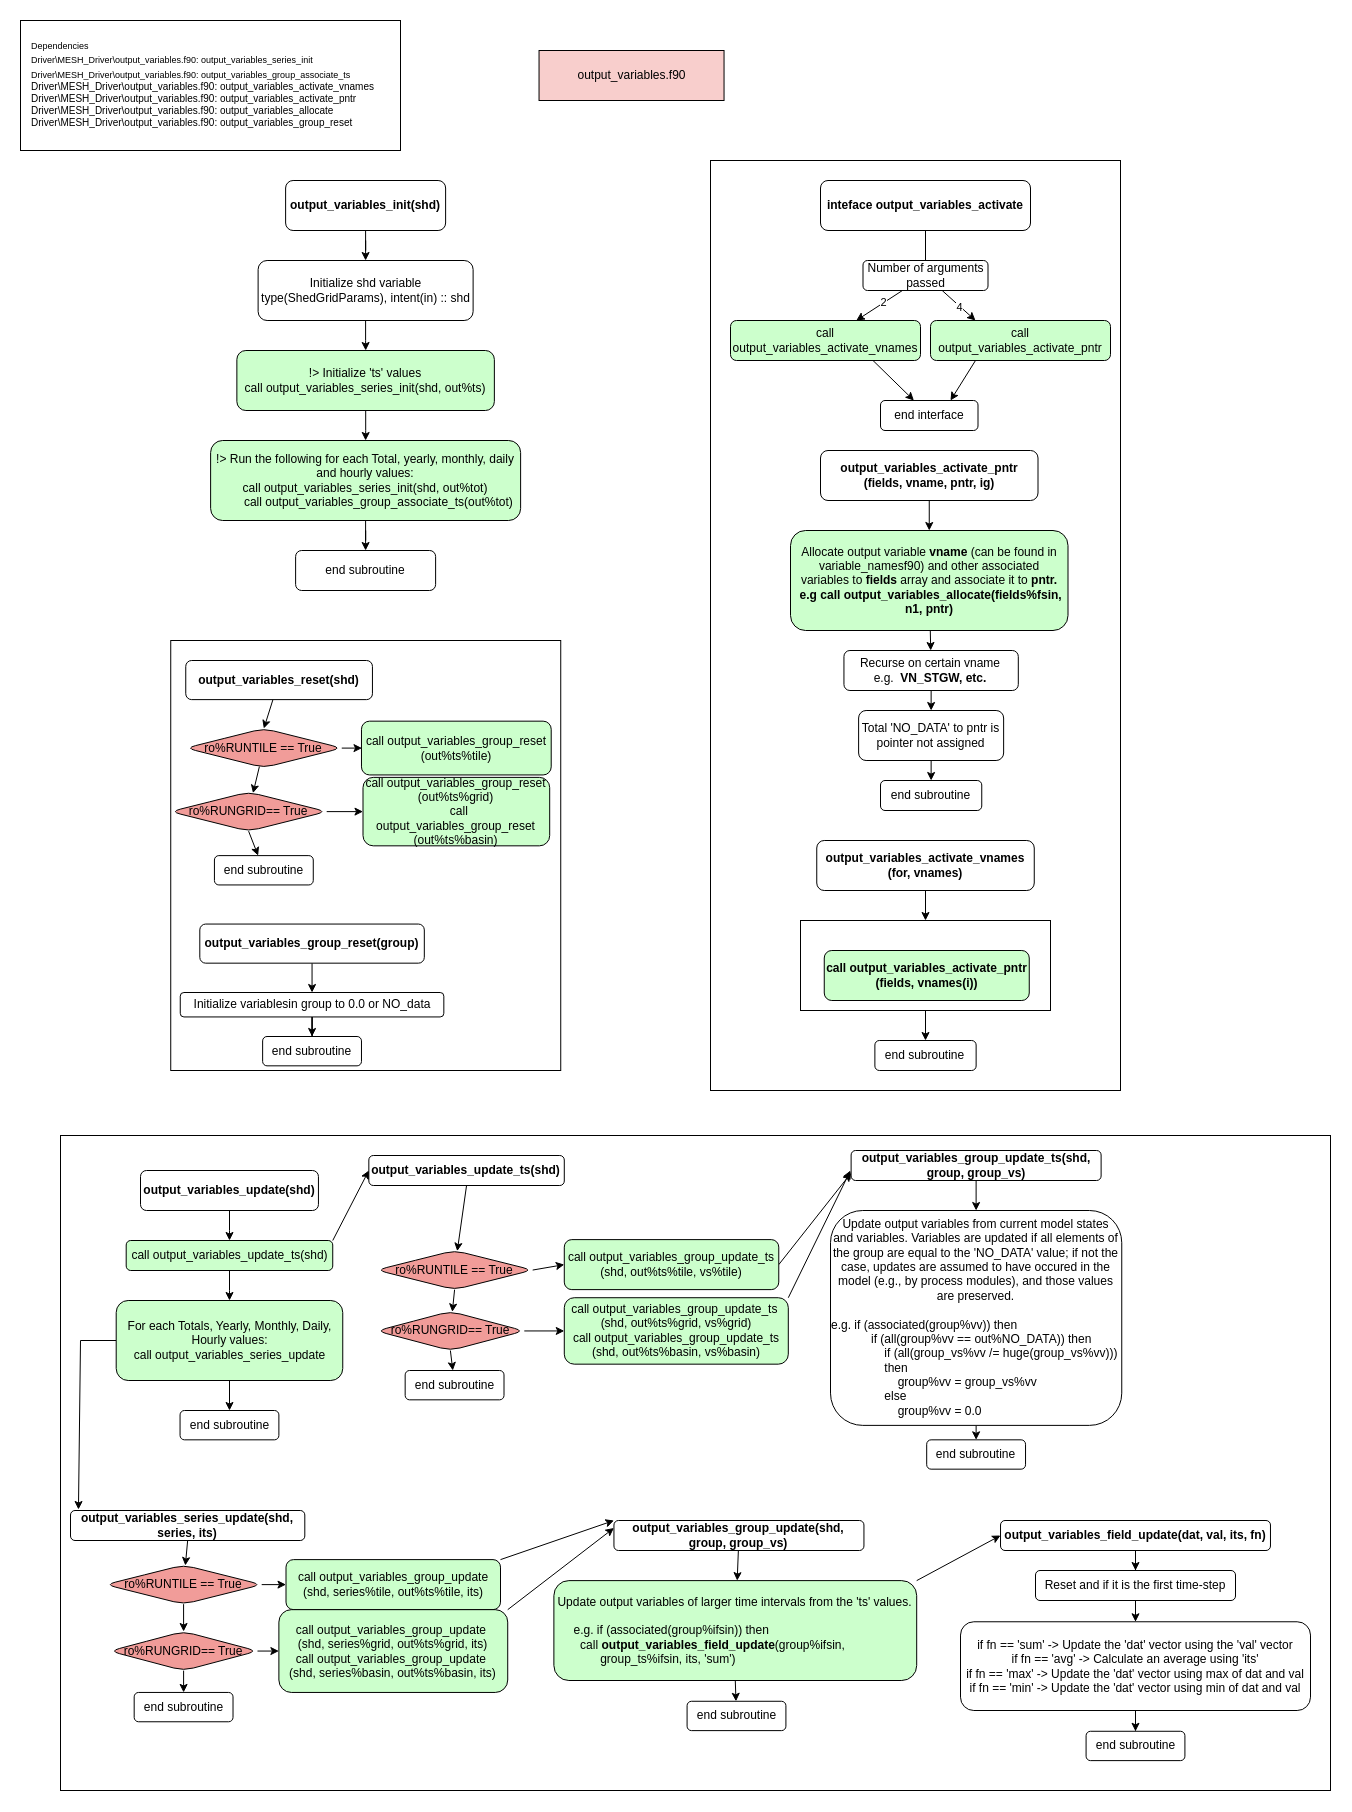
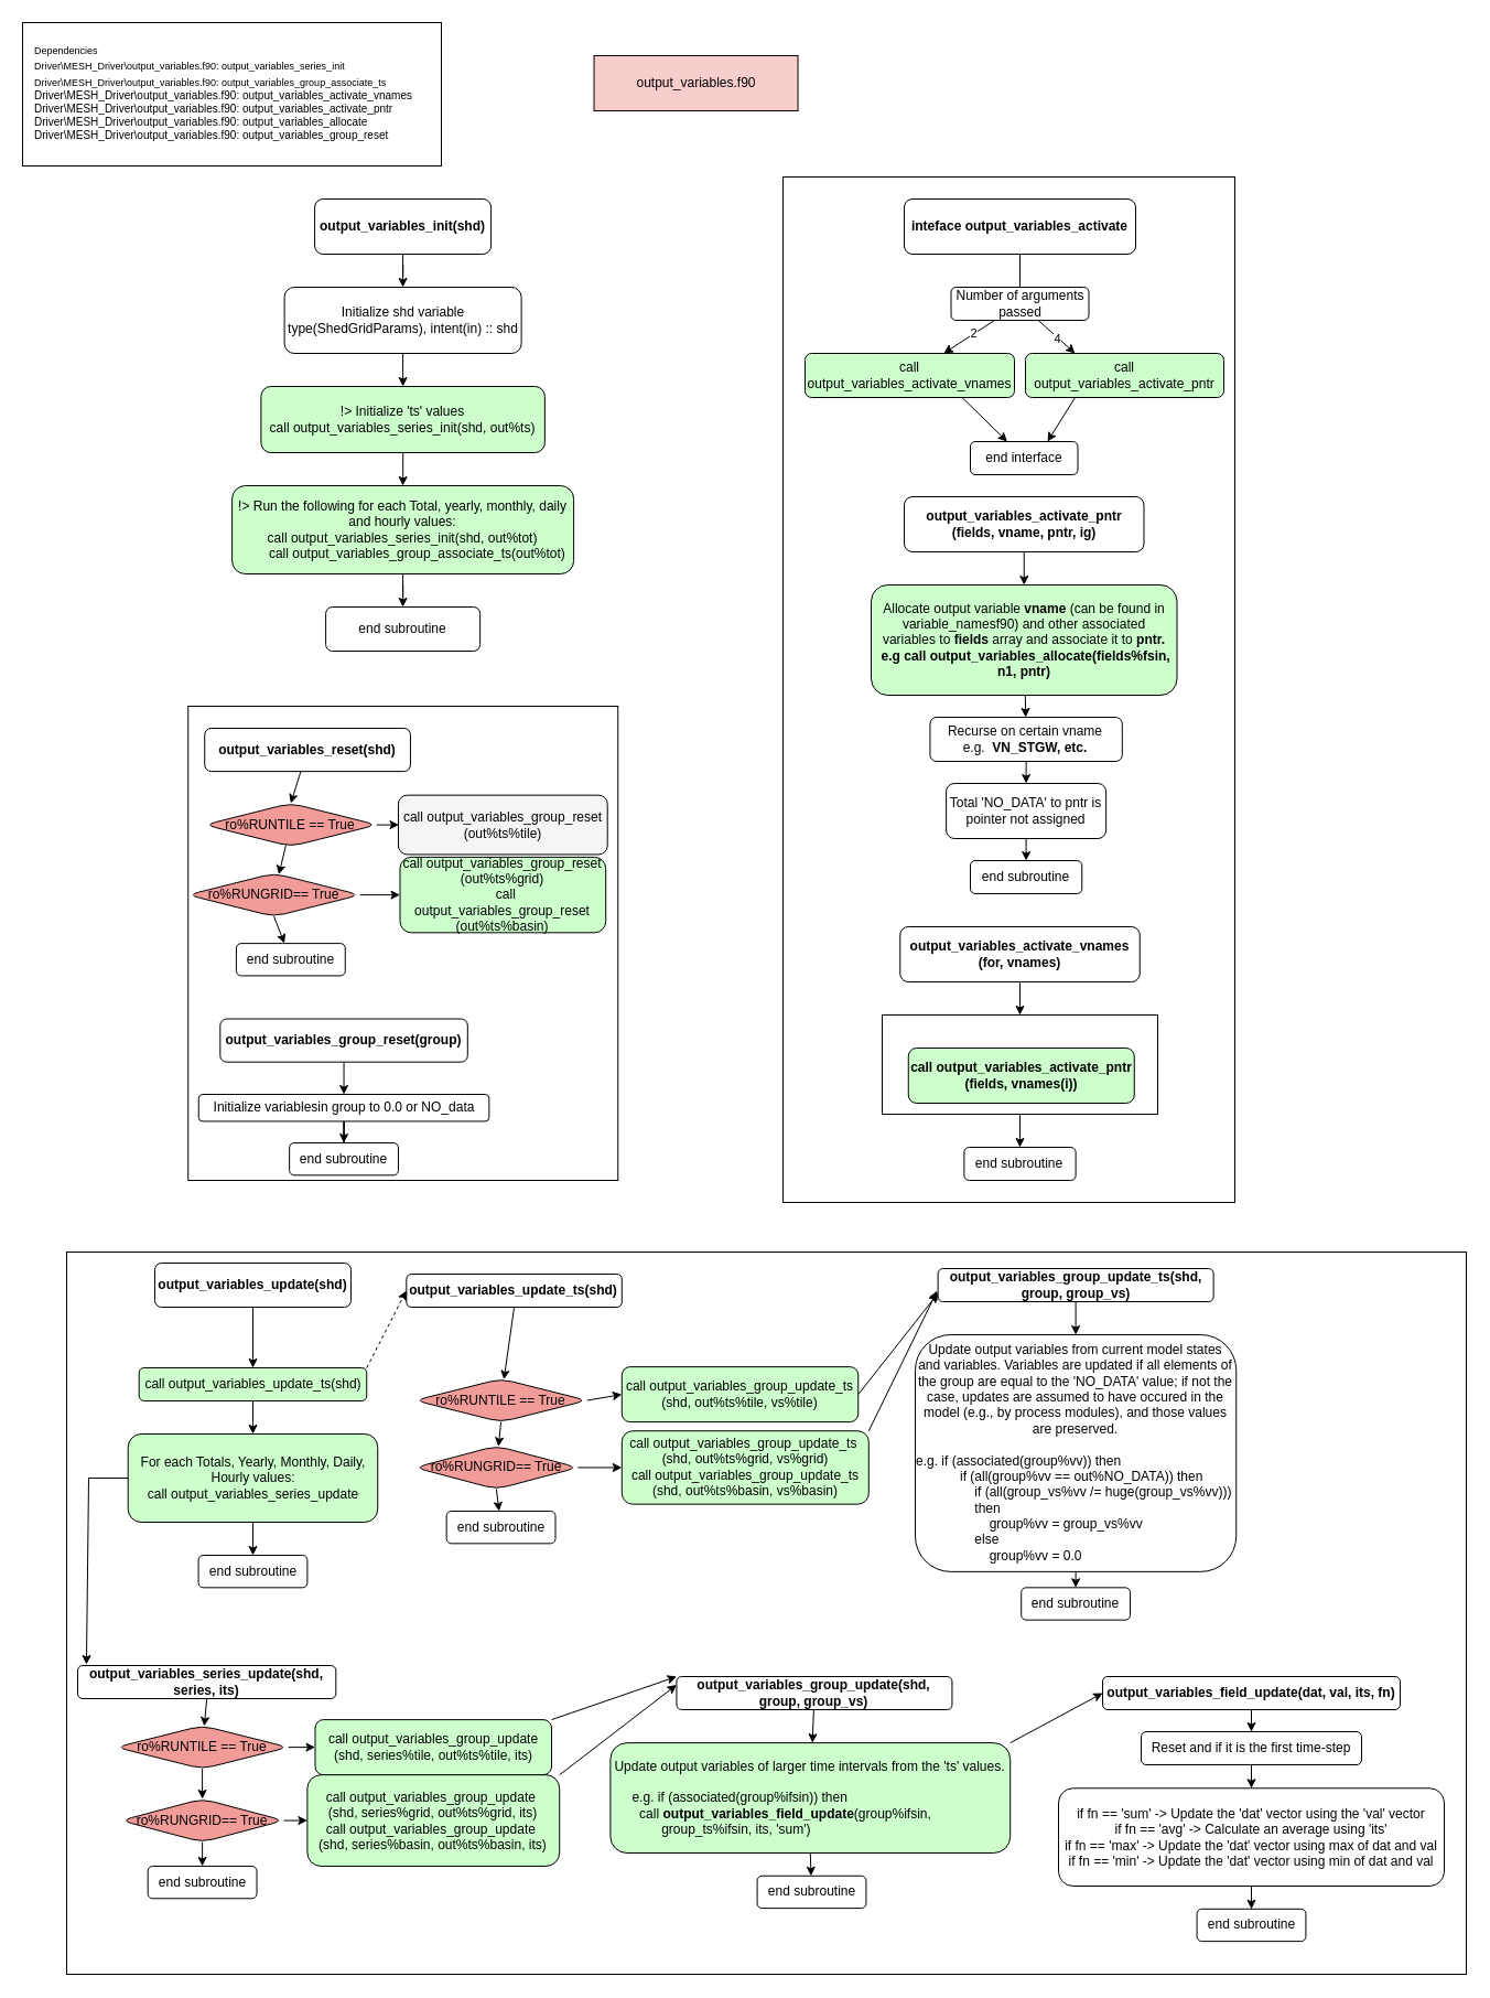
- <mxCell id="23" value="call output_variables_group_reset (out%ts%tile)" style="whiteSpace=wrap;html=1;fillColor=#CCFFCC;rounded=1;" parent="15" vertex="1"><mxGeometry x="190.972" y="80.667" width="189.742" height="53.778" as="geometry" /></mxCell>
+ <mxCell id="23" value="call output_variables_group_reset (out%ts%tile)" style="whiteSpace=wrap;html=1;fillColor=#f5f5f5;rounded=1;" parent="15" vertex="1"><mxGeometry x="190.972" y="80.667" width="189.742" height="53.778" as="geometry" /></mxCell>
- <mxCell id="66" value="&lt;b&gt;output_variables_update(shd)&lt;/b&gt;" style="whiteSpace=wrap;html=1;rounded=1;fillColor=#FFFFFF;" parent="63" vertex="1"><mxGeometry x="80" y="35" width="177.95" height="40" as="geometry" /></mxCell>
+ <mxCell id="66" value="&lt;b&gt;output_variables_update(shd)&lt;/b&gt;" style="whiteSpace=wrap;html=1;rounded=1;fillColor=#FFFFFF;" parent="63" vertex="1"><mxGeometry x="80" y="10" width="177.95" height="40" as="geometry" /></mxCell>
- <mxCell id="71" style="edgeStyle=none;rounded=0;orthogonalLoop=1;jettySize=auto;html=1;exitX=1;exitY=0;exitDx=0;exitDy=0;entryX=0;entryY=0.5;entryDx=0;entryDy=0;" parent="63" source="72" target="69" edge="1"><mxGeometry relative="1" as="geometry" /></mxCell>
+ <mxCell id="71" style="edgeStyle=none;rounded=0;orthogonalLoop=1;jettySize=auto;html=1;exitX=1;exitY=0;exitDx=0;exitDy=0;entryX=0;entryY=0.5;entryDx=0;entryDy=0;dashed=1;" parent="63" source="72" target="69" edge="1"><mxGeometry relative="1" as="geometry" /></mxCell>
